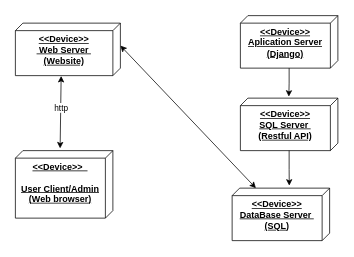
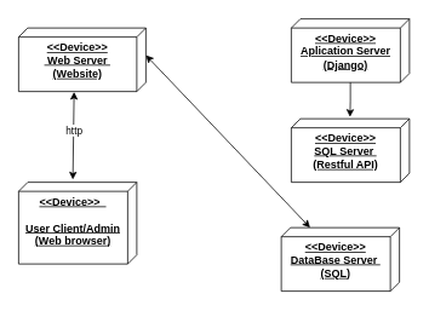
- <mxCell id="8" style="edgeStyle=orthogonalEdgeStyle;rounded=0;orthogonalLoop=1;jettySize=auto;html=1;entryX=-0.047;entryY=0.414;entryDx=0;entryDy=0;entryPerimeter=0;" edge="1" parent="1" source="6" target="4"><mxGeometry relative="1" as="geometry" /></mxCell>
